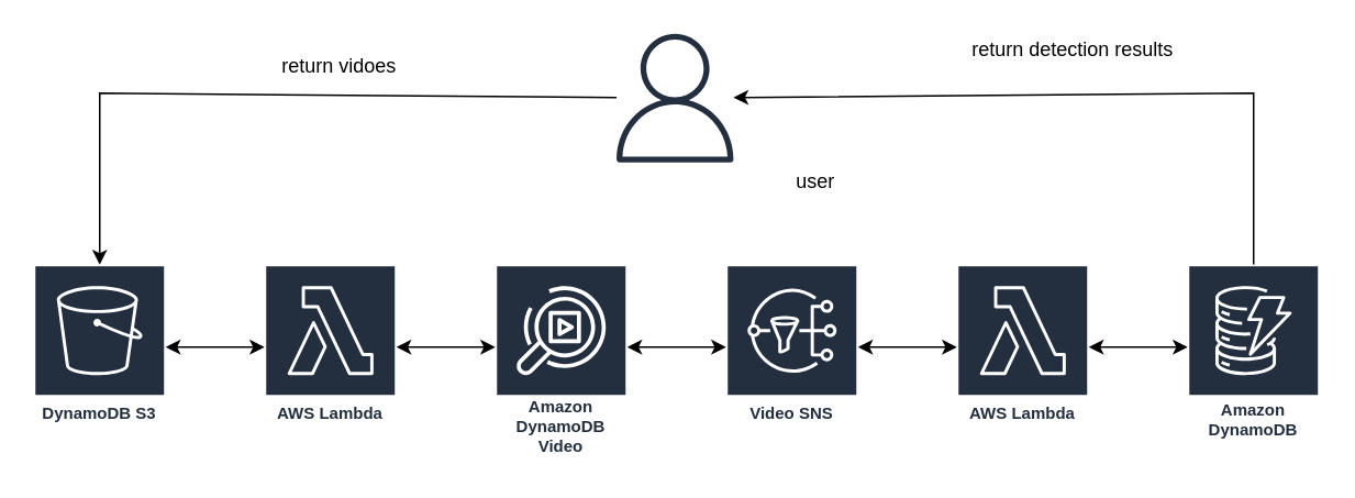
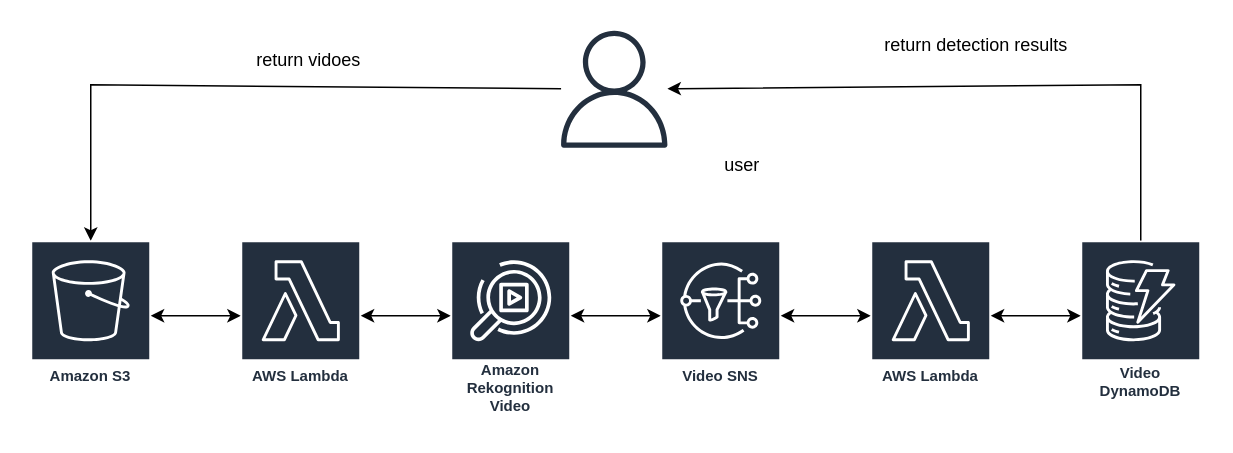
- <mxCell id="11" value="DynamoDB S3" style="outlineConnect=0;fontColor=#232F3E;gradientColor=none;strokeColor=#ffffff;fillColor=#232F3E;dashed=0;verticalLabelPosition=middle;verticalAlign=bottom;align=center;html=1;whiteSpace=wrap;fontSize=10;fontStyle=1;spacing=3;shape=mxgraph.aws4.productIcon;prIcon=mxgraph.aws4.s3;" vertex="1" parent="1"><mxGeometry x="20" y="160" width="80" height="100" as="geometry" /></mxCell>
+ <mxCell id="11" value="Amazon S3" style="outlineConnect=0;fontColor=#232F3E;gradientColor=none;strokeColor=#ffffff;fillColor=#232F3E;dashed=0;verticalLabelPosition=middle;verticalAlign=bottom;align=center;html=1;whiteSpace=wrap;fontSize=10;fontStyle=1;spacing=3;shape=mxgraph.aws4.productIcon;prIcon=mxgraph.aws4.s3;" vertex="1" parent="1"><mxGeometry x="20" y="160" width="80" height="100" as="geometry" /></mxCell>
- <mxCell id="16" value="Amazon DynamoDB" style="outlineConnect=0;fontColor=#232F3E;gradientColor=none;strokeColor=#ffffff;fillColor=#232F3E;dashed=0;verticalLabelPosition=middle;verticalAlign=bottom;align=center;html=1;whiteSpace=wrap;fontSize=10;fontStyle=1;spacing=3;shape=mxgraph.aws4.productIcon;prIcon=mxgraph.aws4.dynamodb;" vertex="1" parent="1"><mxGeometry x="720" y="160" width="80" height="110" as="geometry" /></mxCell>
+ <mxCell id="16" value="Video DynamoDB" style="outlineConnect=0;fontColor=#232F3E;gradientColor=none;strokeColor=#ffffff;fillColor=#232F3E;dashed=0;verticalLabelPosition=middle;verticalAlign=bottom;align=center;html=1;whiteSpace=wrap;fontSize=10;fontStyle=1;spacing=3;shape=mxgraph.aws4.productIcon;prIcon=mxgraph.aws4.dynamodb;" vertex="1" parent="1"><mxGeometry x="720" y="160" width="80" height="110" as="geometry" /></mxCell>
- <mxCell id="13" value="Amazon DynamoDB Video" style="outlineConnect=0;fontColor=#232F3E;gradientColor=none;strokeColor=#ffffff;fillColor=#232F3E;dashed=0;verticalLabelPosition=middle;verticalAlign=bottom;align=center;html=1;whiteSpace=wrap;fontSize=10;fontStyle=1;spacing=3;shape=mxgraph.aws4.productIcon;prIcon=mxgraph.aws4.rekognition_video;" vertex="1" parent="1"><mxGeometry x="300" y="160" width="80" height="120" as="geometry" /></mxCell>
+ <mxCell id="13" value="Amazon Rekognition Video" style="outlineConnect=0;fontColor=#232F3E;gradientColor=none;strokeColor=#ffffff;fillColor=#232F3E;dashed=0;verticalLabelPosition=middle;verticalAlign=bottom;align=center;html=1;whiteSpace=wrap;fontSize=10;fontStyle=1;spacing=3;shape=mxgraph.aws4.productIcon;prIcon=mxgraph.aws4.rekognition_video;" vertex="1" parent="1"><mxGeometry x="300" y="160" width="80" height="120" as="geometry" /></mxCell>
